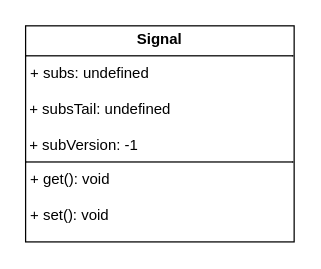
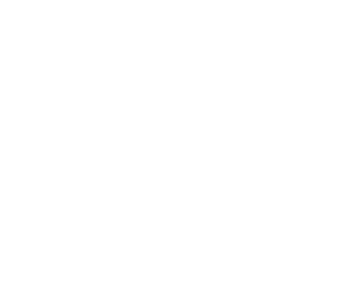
- <mxCell id="2" value="&lt;p style=&quot;margin:0px;margin-top:4px;text-align:center;&quot;&gt;&lt;b&gt;Signal&lt;/b&gt;&lt;/p&gt;&lt;hr size=&quot;1&quot; style=&quot;border-style:solid;&quot;&gt;&lt;p style=&quot;margin:0px;margin-left:4px;&quot;&gt;+ subs: undefined&lt;br&gt;&lt;br&gt;&lt;/p&gt;&amp;nbsp;+ subsTail: undefined&lt;br&gt;&lt;br class=&quot;Apple-interchange-newline&quot;&gt;&amp;nbsp;+ subVersion: -1&lt;div&gt;&lt;hr size=&quot;1&quot; style=&quot;border-style:solid;&quot;&gt;&lt;p style=&quot;margin:0px;margin-left:4px;&quot;&gt;+ get(): void&lt;br&gt;&lt;br&gt;+ set(): void&lt;/p&gt;&lt;/div&gt;" style="verticalAlign=top;align=left;overflow=fill;html=1;whiteSpace=wrap;" parent="1" vertex="1"><mxGeometry x="20" y="20" width="215" height="173" as="geometry" /></mxCell>
